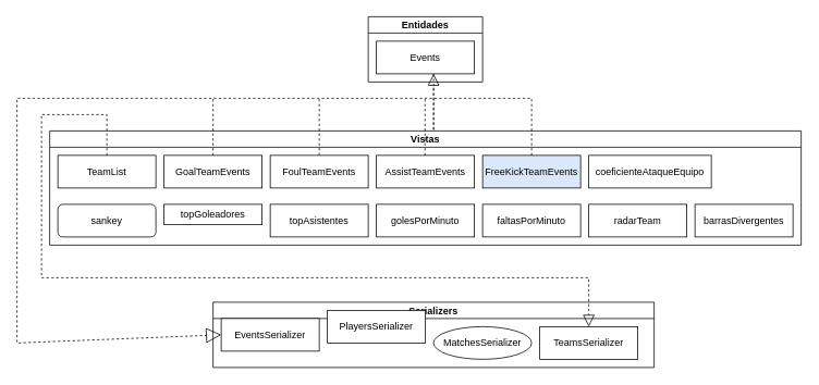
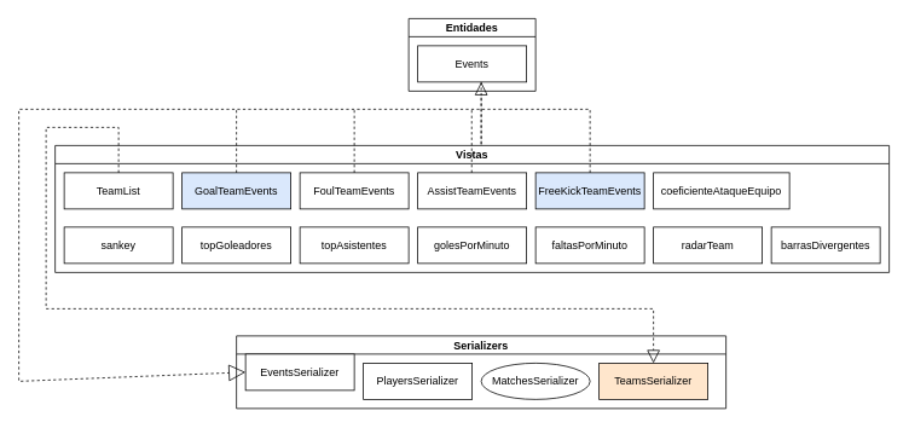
- <mxCell id="6" value="GoalTeamEvents" style="whiteSpace=wrap;html=1;treeFolding=1;treeMoving=1;newEdgeStyle={&quot;edgeStyle&quot;:&quot;elbowEdgeStyle&quot;,&quot;startArrow&quot;:&quot;none&quot;,&quot;endArrow&quot;:&quot;none&quot;};" parent="4" vertex="1"><mxGeometry x="140" y="30" width="120" height="40" as="geometry" /></mxCell>
+ <mxCell id="6" value="GoalTeamEvents" style="whiteSpace=wrap;html=1;treeFolding=1;treeMoving=1;newEdgeStyle={&quot;edgeStyle&quot;:&quot;elbowEdgeStyle&quot;,&quot;startArrow&quot;:&quot;none&quot;,&quot;endArrow&quot;:&quot;none&quot;};fillColor=#dae8fc;" parent="4" vertex="1"><mxGeometry x="140" y="30" width="120" height="40" as="geometry" /></mxCell>
- <mxCell id="10" value="topGoleadores" style="whiteSpace=wrap;html=1;treeFolding=1;treeMoving=1;newEdgeStyle={&quot;edgeStyle&quot;:&quot;elbowEdgeStyle&quot;,&quot;startArrow&quot;:&quot;none&quot;,&quot;endArrow&quot;:&quot;none&quot;};" parent="4" vertex="1"><mxGeometry x="140" y="90" width="120" height="25" as="geometry" /></mxCell>
+ <mxCell id="10" value="topGoleadores" style="whiteSpace=wrap;html=1;treeFolding=1;treeMoving=1;newEdgeStyle={&quot;edgeStyle&quot;:&quot;elbowEdgeStyle&quot;,&quot;startArrow&quot;:&quot;none&quot;,&quot;endArrow&quot;:&quot;none&quot;};" parent="4" vertex="1"><mxGeometry x="140" y="90" width="120" height="40" as="geometry" /></mxCell>
- <mxCell id="16" value="sankey" style="whiteSpace=wrap;html=1;treeFolding=1;treeMoving=1;newEdgeStyle={&quot;edgeStyle&quot;:&quot;elbowEdgeStyle&quot;,&quot;startArrow&quot;:&quot;none&quot;,&quot;endArrow&quot;:&quot;none&quot;};rounded=1;" parent="4" vertex="1"><mxGeometry x="10" y="90" width="120" height="40" as="geometry" /></mxCell>
+ <mxCell id="16" value="sankey" style="whiteSpace=wrap;html=1;treeFolding=1;treeMoving=1;newEdgeStyle={&quot;edgeStyle&quot;:&quot;elbowEdgeStyle&quot;,&quot;startArrow&quot;:&quot;none&quot;,&quot;endArrow&quot;:&quot;none&quot;};" parent="4" vertex="1"><mxGeometry x="10" y="90" width="120" height="40" as="geometry" /></mxCell>
- <mxCell id="20" value="PlayersSerializer" style="whiteSpace=wrap;html=1;treeFolding=1;treeMoving=1;newEdgeStyle={&quot;edgeStyle&quot;:&quot;elbowEdgeStyle&quot;,&quot;startArrow&quot;:&quot;none&quot;,&quot;endArrow&quot;:&quot;none&quot;};" vertex="1" parent="18"><mxGeometry x="140" y="10" width="120" height="40" as="geometry" /></mxCell>
+ <mxCell id="20" value="PlayersSerializer" style="whiteSpace=wrap;html=1;treeFolding=1;treeMoving=1;newEdgeStyle={&quot;edgeStyle&quot;:&quot;elbowEdgeStyle&quot;,&quot;startArrow&quot;:&quot;none&quot;,&quot;endArrow&quot;:&quot;none&quot;};" vertex="1" parent="18"><mxGeometry x="140" y="30" width="120" height="40" as="geometry" /></mxCell>
- <mxCell id="19" value="TeamsSerializer" style="whiteSpace=wrap;html=1;treeFolding=1;treeMoving=1;newEdgeStyle={&quot;edgeStyle&quot;:&quot;elbowEdgeStyle&quot;,&quot;startArrow&quot;:&quot;none&quot;,&quot;endArrow&quot;:&quot;none&quot;};" vertex="1" parent="18"><mxGeometry x="400" y="30" width="120" height="40" as="geometry" /></mxCell>
+ <mxCell id="19" value="TeamsSerializer" style="whiteSpace=wrap;html=1;treeFolding=1;treeMoving=1;newEdgeStyle={&quot;edgeStyle&quot;:&quot;elbowEdgeStyle&quot;,&quot;startArrow&quot;:&quot;none&quot;,&quot;endArrow&quot;:&quot;none&quot;};fillColor=#ffe6cc;" vertex="1" parent="18"><mxGeometry x="400" y="30" width="120" height="40" as="geometry" /></mxCell>
